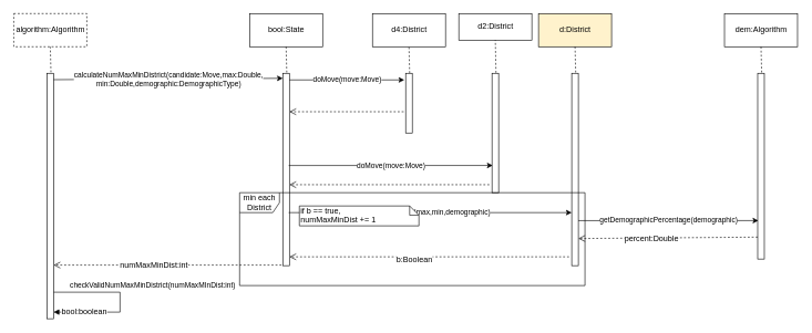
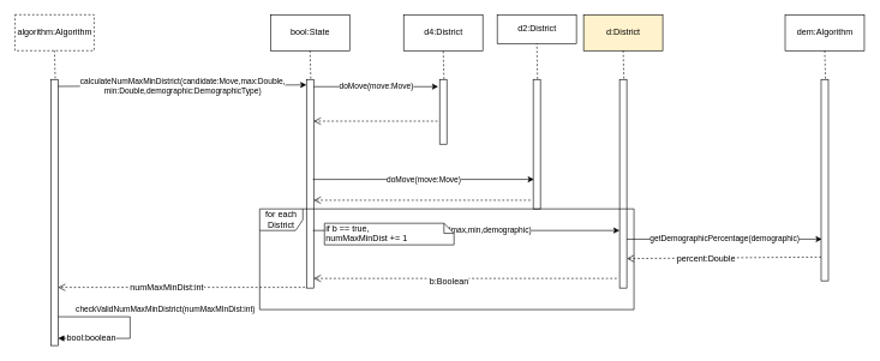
- <mxCell id="33" value="min each District" style="shape=umlFrame;whiteSpace=wrap;html=1;" parent="1" vertex="1"><mxGeometry x="360" y="290" width="520" height="140" as="geometry" /></mxCell>
+ <mxCell id="33" value="for each District" style="shape=umlFrame;whiteSpace=wrap;html=1;" parent="1" vertex="1"><mxGeometry x="360" y="290" width="520" height="140" as="geometry" /></mxCell>
